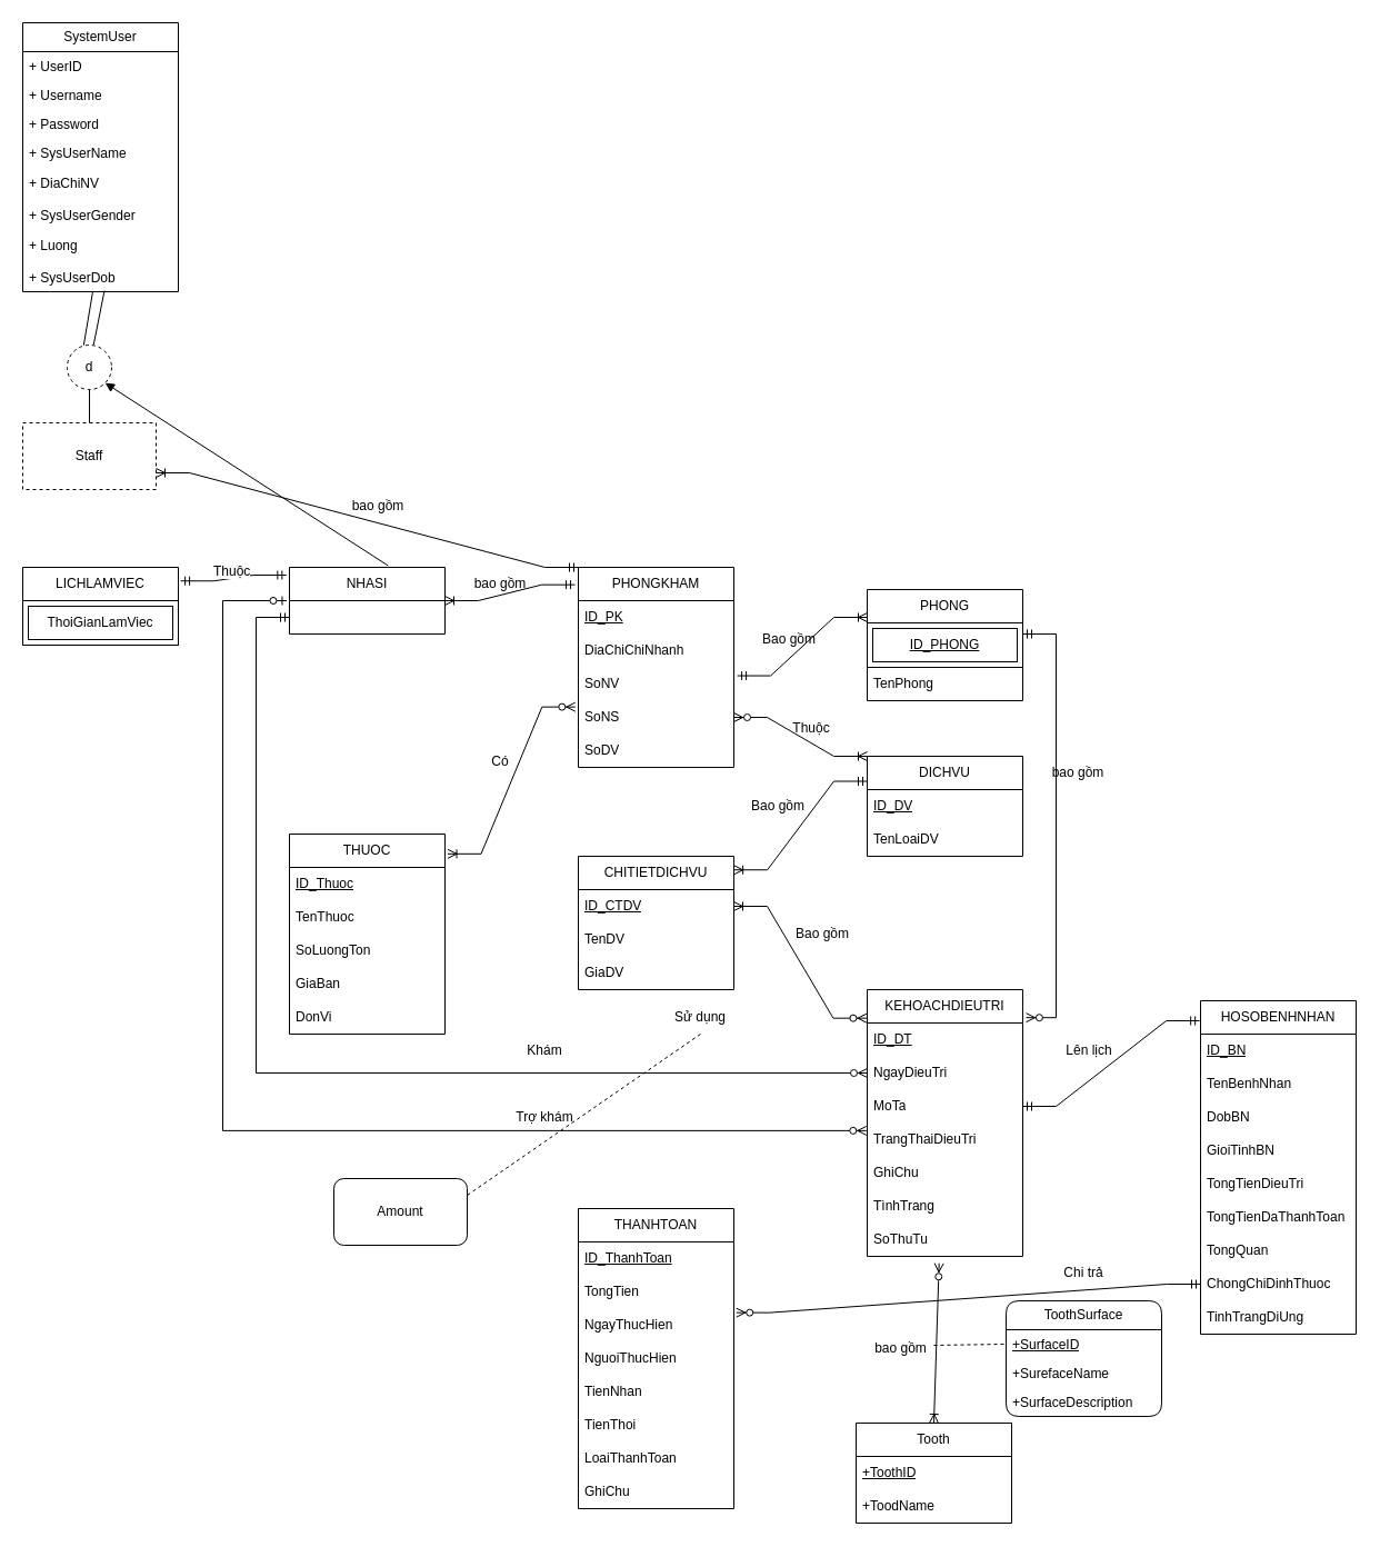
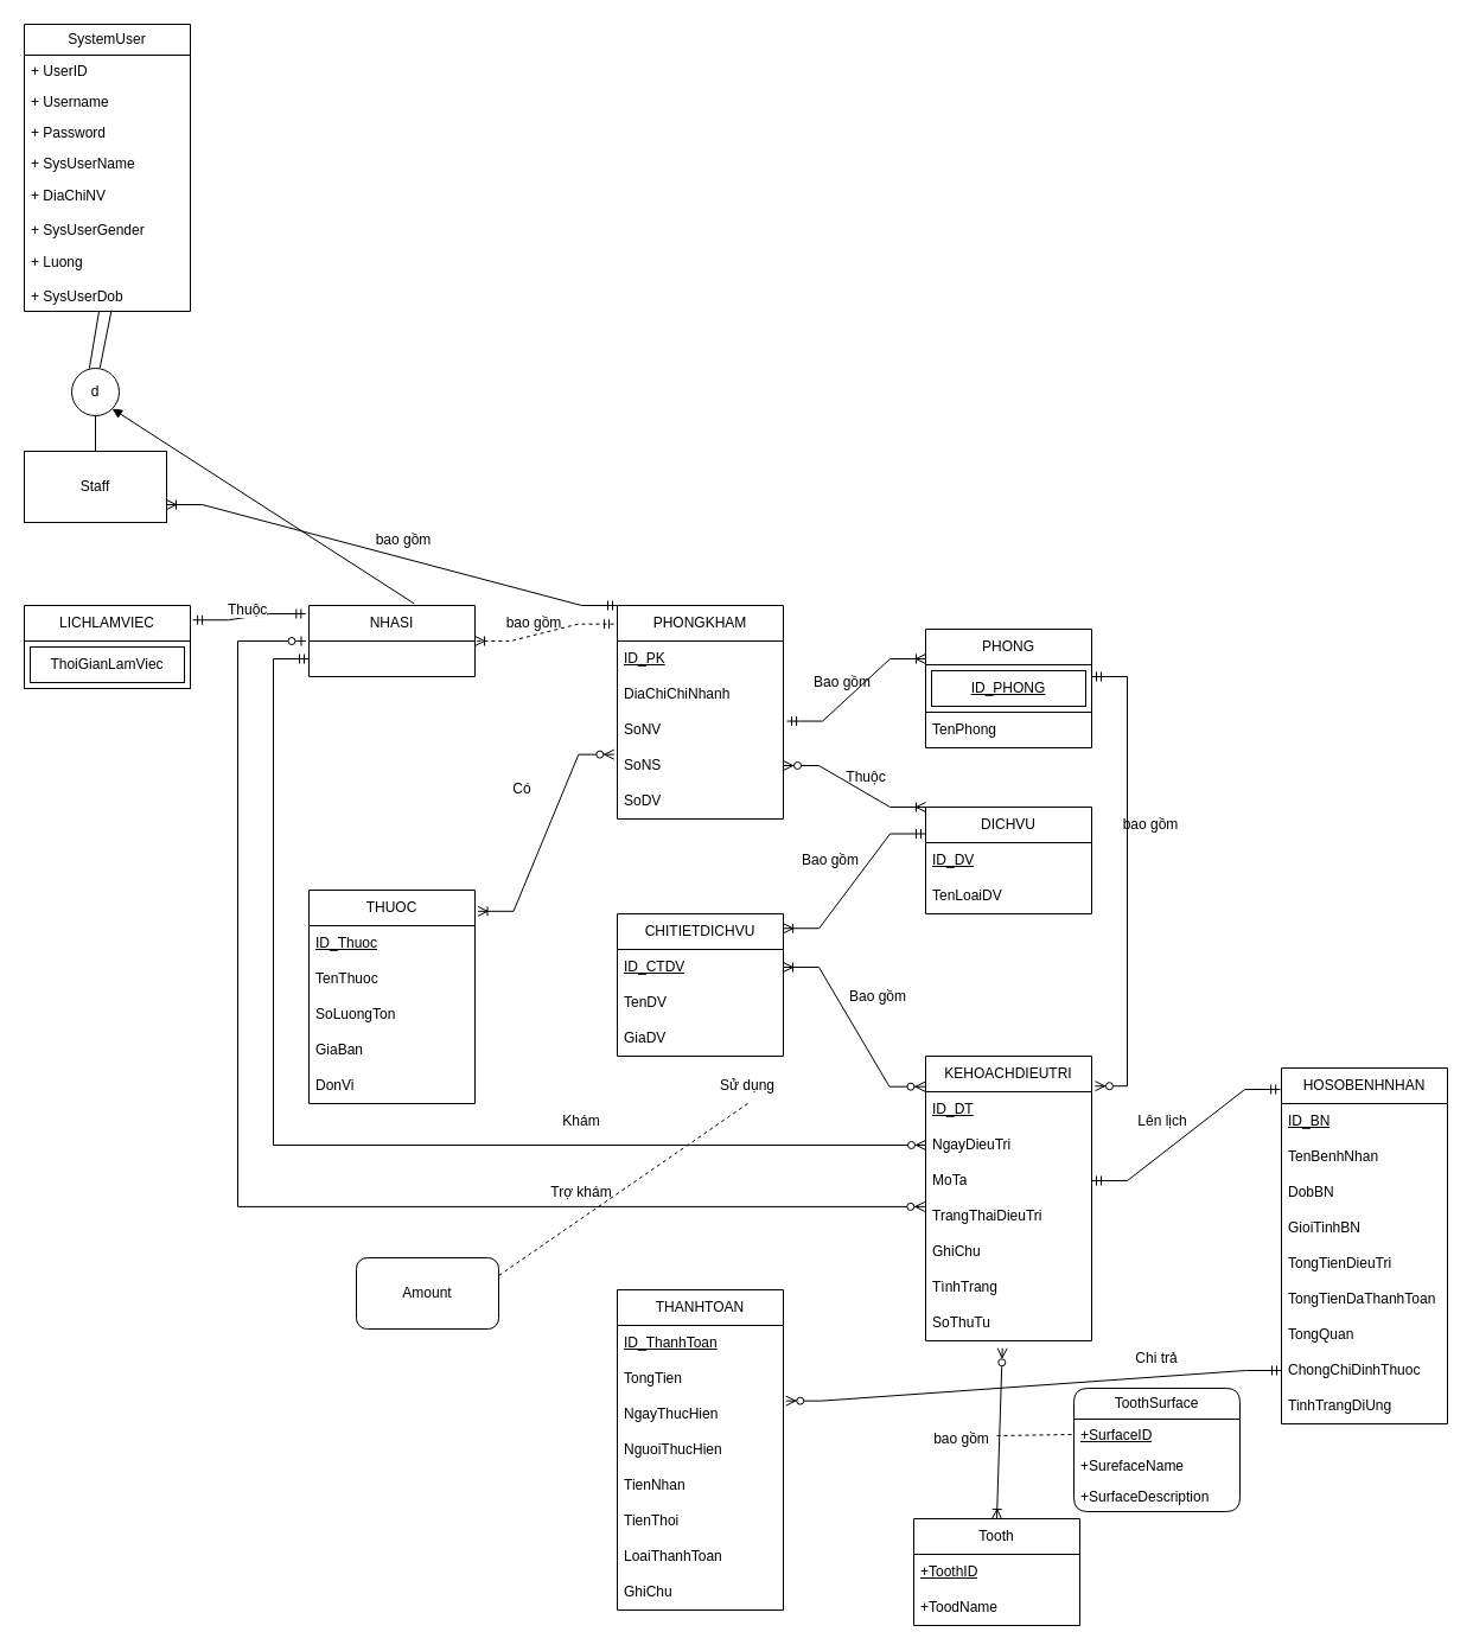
- <mxCell id="9" value="d" style="ellipse;whiteSpace=wrap;html=1;aspect=fixed;dashed=1;" parent="1" vertex="1"><mxGeometry x="60" y="310" width="40" height="40" as="geometry" /></mxCell>
+ <mxCell id="9" value="d" style="ellipse;whiteSpace=wrap;html=1;aspect=fixed;" parent="1" vertex="1"><mxGeometry x="60" y="310" width="40" height="40" as="geometry" /></mxCell>
- <mxCell id="2" value="Staff" style="rounded=0;whiteSpace=wrap;html=1;dashed=1;" parent="1" vertex="1"><mxGeometry x="20" y="380" width="120" height="60" as="geometry" /></mxCell>
+ <mxCell id="2" value="Staff" style="rounded=0;whiteSpace=wrap;html=1;" parent="1" vertex="1"><mxGeometry x="20" y="380" width="120" height="60" as="geometry" /></mxCell>
- <mxCell id="52" value="" style="edgeStyle=entityRelationEdgeStyle;fontSize=12;html=1;endArrow=ERoneToMany;startArrow=ERmandOne;rounded=0;exitX=-0.021;exitY=0.087;exitDx=0;exitDy=0;exitPerimeter=0;entryX=1;entryY=0.5;entryDx=0;entryDy=0;" edge="1" parent="1" source="32" target="51"><mxGeometry width="100" height="100" relative="1" as="geometry"><mxPoint x="400" y="430" as="sourcePoint" /><mxPoint x="400" y="555" as="targetPoint" /></mxGeometry></mxCell>
+ <mxCell id="52" value="" style="edgeStyle=entityRelationEdgeStyle;fontSize=12;html=1;endArrow=ERoneToMany;startArrow=ERmandOne;rounded=0;exitX=-0.021;exitY=0.087;exitDx=0;exitDy=0;exitPerimeter=0;entryX=1;entryY=0.5;entryDx=0;entryDy=0;dashed=1;" edge="1" parent="1" source="32" target="51"><mxGeometry width="100" height="100" relative="1" as="geometry"><mxPoint x="400" y="430" as="sourcePoint" /><mxPoint x="400" y="555" as="targetPoint" /></mxGeometry></mxCell>
- <mxCell id="60" value="Có" style="text;html=1;strokeColor=none;fillColor=none;align=center;verticalAlign=middle;whiteSpace=wrap;rounded=0;" vertex="1" parent="1"><mxGeometry x="420" y="670" width="60" height="30" as="geometry" /></mxCell>
+ <mxCell id="60" value="Có" style="text;html=1;strokeColor=none;fillColor=none;align=center;verticalAlign=middle;whiteSpace=wrap;rounded=0;" vertex="1" parent="1"><mxGeometry x="410" y="650" width="60" height="30" as="geometry" /></mxCell>
